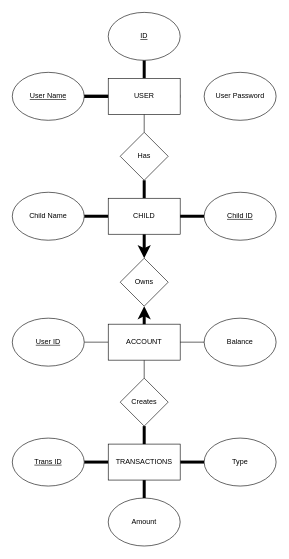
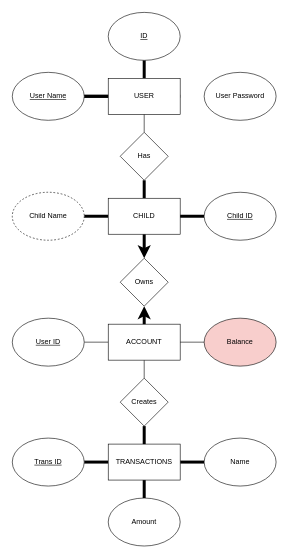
- <mxCell id="14" value="Child Name" style="ellipse;whiteSpace=wrap;html=1;" vertex="1" parent="1"><mxGeometry x="20" y="320" width="120" height="80" as="geometry" /></mxCell>
+ <mxCell id="14" value="Child Name" style="ellipse;whiteSpace=wrap;html=1;dashed=1;" vertex="1" parent="1"><mxGeometry x="20" y="320" width="120" height="80" as="geometry" /></mxCell>
- <mxCell id="23" value="Balance" style="ellipse;whiteSpace=wrap;html=1;" vertex="1" parent="1"><mxGeometry x="340" y="530" width="120" height="80" as="geometry" /></mxCell>
+ <mxCell id="23" value="Balance" style="ellipse;whiteSpace=wrap;html=1;fillColor=#f8cecc;" vertex="1" parent="1"><mxGeometry x="340" y="530" width="120" height="80" as="geometry" /></mxCell>
- <mxCell id="30" value="Type" style="ellipse;whiteSpace=wrap;html=1;" vertex="1" parent="1"><mxGeometry x="340" y="730" width="120" height="80" as="geometry" /></mxCell>
+ <mxCell id="30" value="Name" style="ellipse;whiteSpace=wrap;html=1;" vertex="1" parent="1"><mxGeometry x="340" y="730" width="120" height="80" as="geometry" /></mxCell>
